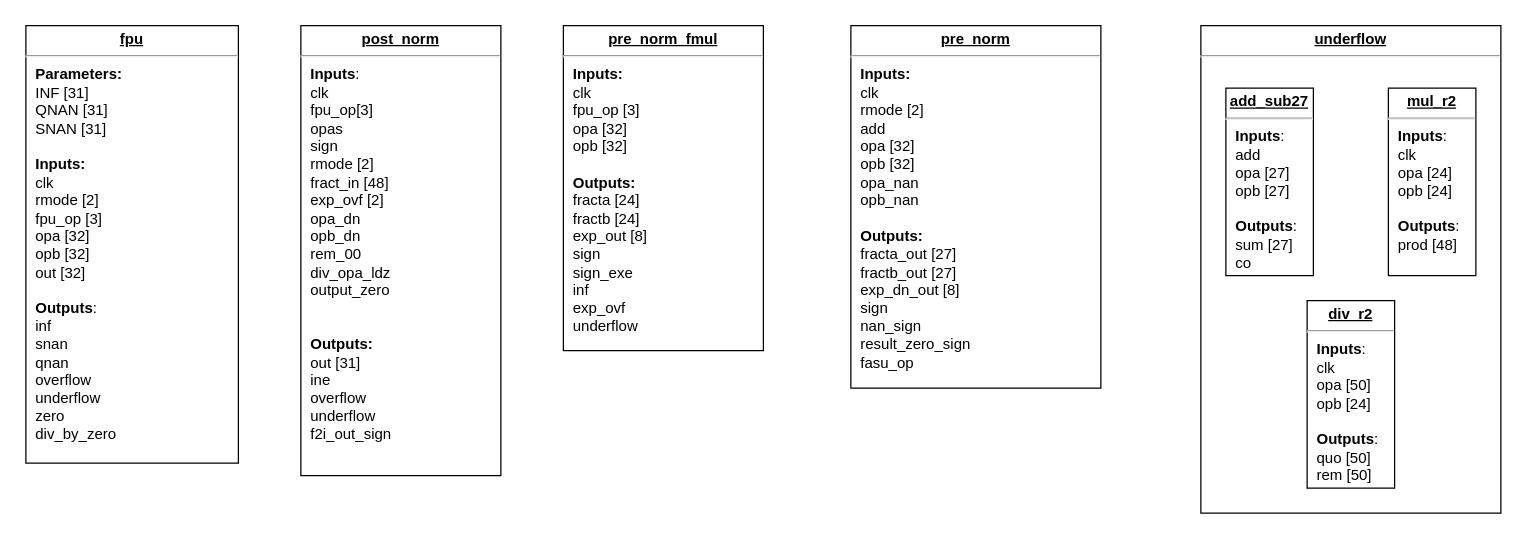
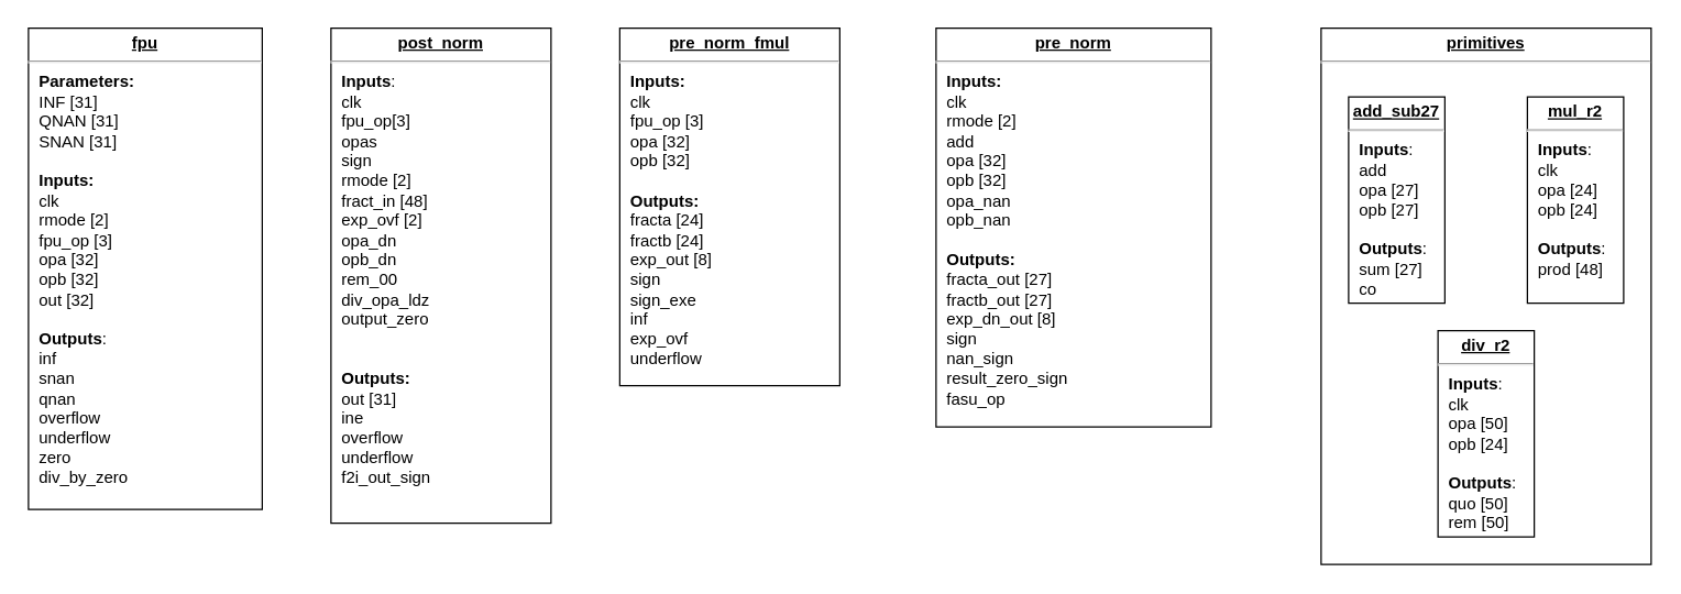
- <mxCell id="6" value="&lt;p style=&quot;margin:0px;margin-top:4px;text-align:center;text-decoration:underline;&quot;&gt;&lt;b&gt;underflow&lt;/b&gt;&lt;/p&gt;&lt;hr&gt;&lt;p style=&quot;margin:0px;margin-left:8px;&quot;&gt;&lt;br&gt;&lt;/p&gt;" style="verticalAlign=top;align=left;overflow=fill;fontSize=12;fontFamily=Helvetica;html=1;whiteSpace=wrap;" vertex="1" parent="1"><mxGeometry x="960" y="20" width="240" height="390" as="geometry" /></mxCell>
+ <mxCell id="6" value="&lt;p style=&quot;margin:0px;margin-top:4px;text-align:center;text-decoration:underline;&quot;&gt;&lt;b&gt;primitives&lt;/b&gt;&lt;/p&gt;&lt;hr&gt;&lt;p style=&quot;margin:0px;margin-left:8px;&quot;&gt;&lt;br&gt;&lt;/p&gt;" style="verticalAlign=top;align=left;overflow=fill;fontSize=12;fontFamily=Helvetica;html=1;whiteSpace=wrap;" vertex="1" parent="1"><mxGeometry x="960" y="20" width="240" height="390" as="geometry" /></mxCell>
